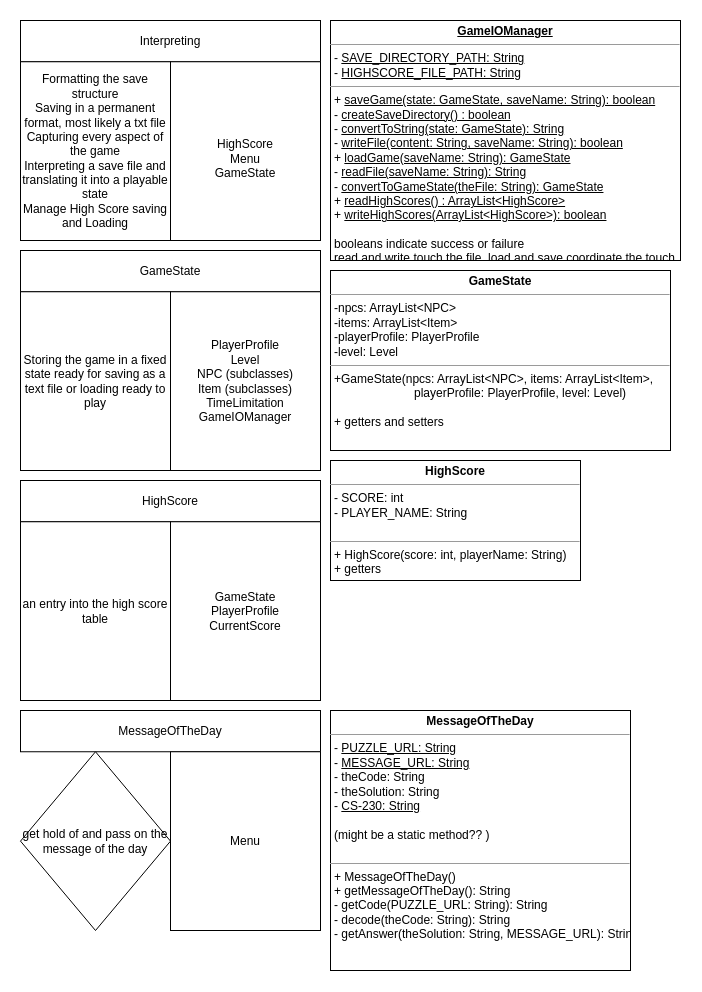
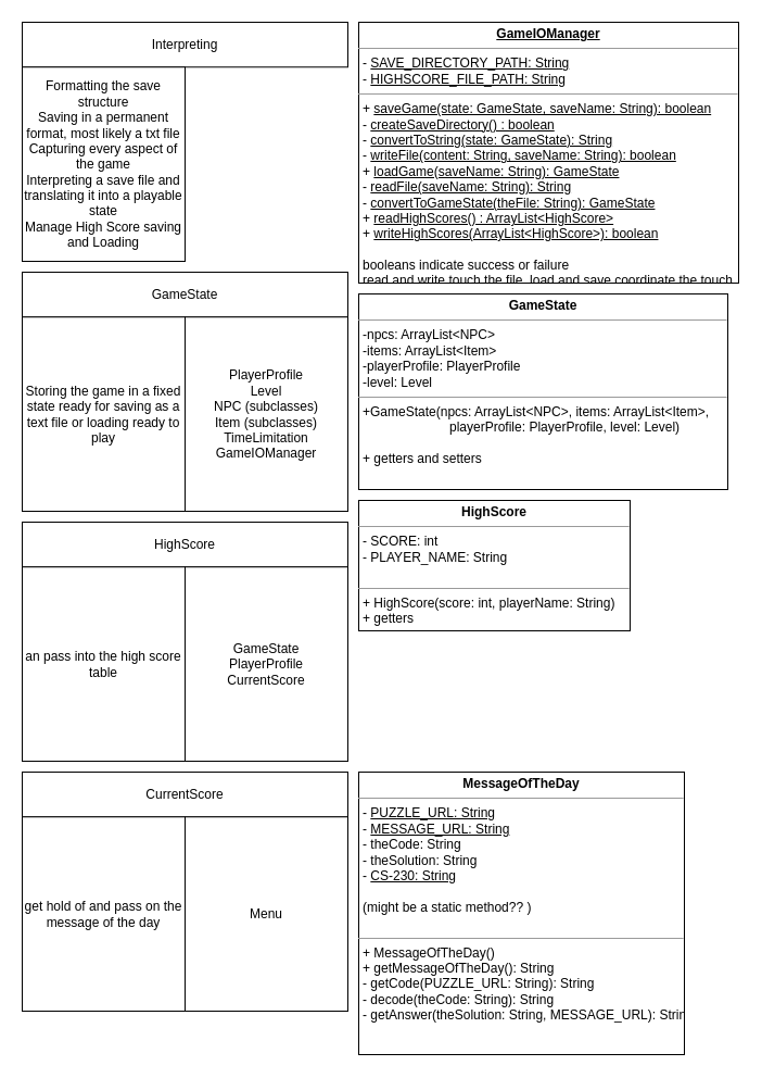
- <mxCell id="5" value="&lt;br&gt;HighScore&lt;br&gt;Menu&lt;br&gt;GameState" style="rounded=0;whiteSpace=wrap;html=1;" parent="2" vertex="1"><mxGeometry x="150" y="41.25" width="150" height="178.75" as="geometry" /></mxCell>
- <mxCell id="15" value="an entry into the high score table" style="rounded=0;whiteSpace=wrap;html=1;" parent="13" vertex="1"><mxGeometry y="41.25" width="150.0" height="178.75" as="geometry" /></mxCell>
+ <mxCell id="15" value="an pass into the high score table" style="rounded=0;whiteSpace=wrap;html=1;" parent="13" vertex="1"><mxGeometry y="41.25" width="150.0" height="178.75" as="geometry" /></mxCell>
- <mxCell id="19" value="MessageOfTheDay" style="rounded=0;whiteSpace=wrap;html=1;" vertex="1" parent="18"><mxGeometry width="300.0" height="41.25" as="geometry" /></mxCell>
+ <mxCell id="19" value="CurrentScore" style="rounded=0;whiteSpace=wrap;html=1;" vertex="1" parent="18"><mxGeometry width="300.0" height="41.25" as="geometry" /></mxCell>
- <mxCell id="20" value="get hold of and pass on the message of the day" style="rhombus;whiteSpace=wrap;html=1;" vertex="1" parent="18"><mxGeometry y="41.25" width="150.0" height="178.75" as="geometry" /></mxCell>
+ <mxCell id="20" value="get hold of and pass on the message of the day" style="rounded=0;whiteSpace=wrap;html=1;" vertex="1" parent="18"><mxGeometry y="41.25" width="150.0" height="178.75" as="geometry" /></mxCell>
